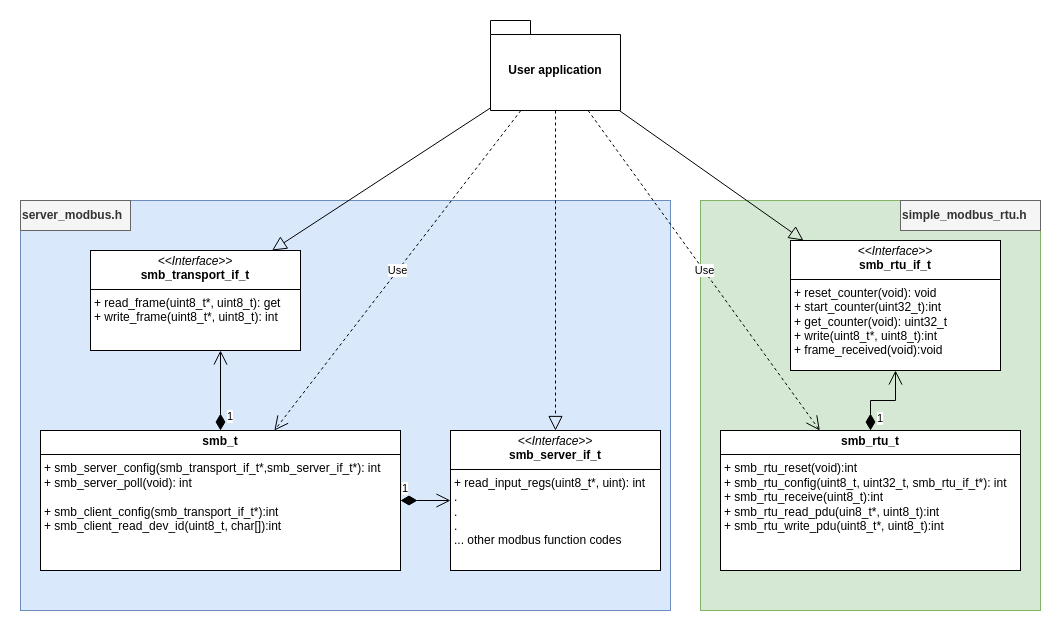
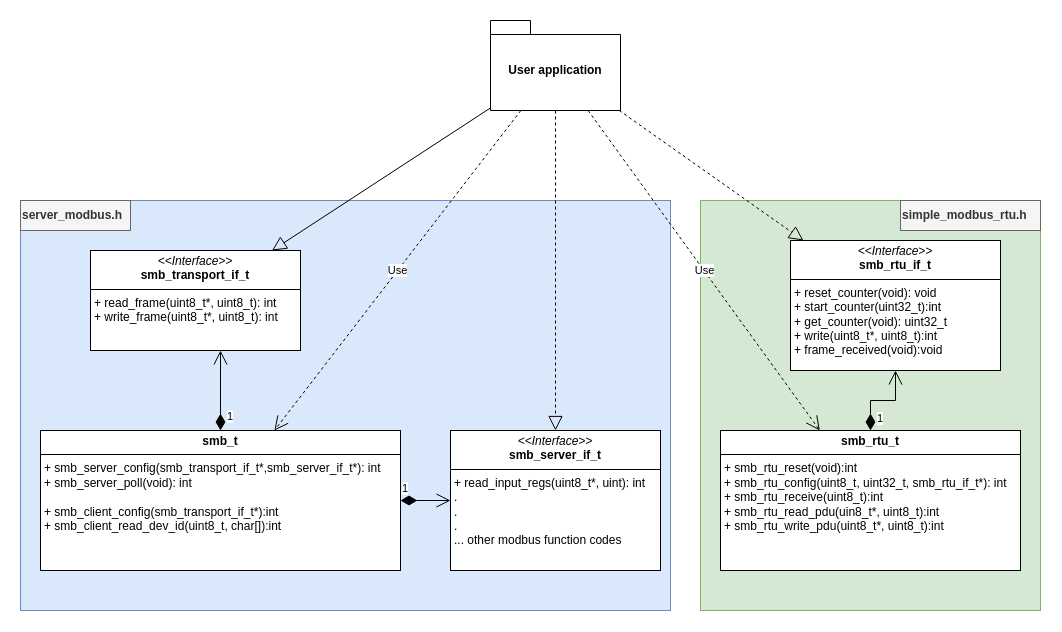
- <mxCell id="11" value="" style="endArrow=block;dashed=0;endFill=0;endSize=12;html=1;rounded=0;" parent="1" source="8" target="6" edge="1"><mxGeometry width="160" relative="1" as="geometry"><mxPoint x="547" y="350" as="sourcePoint" /><mxPoint x="553" y="480" as="targetPoint" /></mxGeometry></mxCell>
+ <mxCell id="11" value="" style="endArrow=block;dashed=1;endFill=0;endSize=12;html=1;rounded=0;" parent="1" source="8" target="6" edge="1"><mxGeometry width="160" relative="1" as="geometry"><mxPoint x="547" y="350" as="sourcePoint" /><mxPoint x="553" y="480" as="targetPoint" /></mxGeometry></mxCell>
- <mxCell id="5" value="&lt;p style=&quot;margin:0px;margin-top:4px;text-align:center;&quot;&gt;&lt;i&gt;&amp;lt;&amp;lt;Interface&amp;gt;&amp;gt;&lt;/i&gt;&lt;br&gt;&lt;b&gt;smb_transport_if_t&lt;/b&gt;&lt;/p&gt;&lt;hr size=&quot;1&quot; style=&quot;border-style:solid;&quot;&gt;&lt;p style=&quot;margin:0px;margin-left:4px;&quot;&gt;&lt;/p&gt;&lt;p style=&quot;margin:0px;margin-left:4px;&quot;&gt;+ read_frame(uint8_t*, uint8_t): get&lt;br&gt;+ write_frame(uint8_t*, uint8_t): int&lt;/p&gt;" style="verticalAlign=top;align=left;overflow=fill;html=1;whiteSpace=wrap;" parent="1" vertex="1"><mxGeometry x="90" y="250" width="210" height="100" as="geometry" /></mxCell>
+ <mxCell id="5" value="&lt;p style=&quot;margin:0px;margin-top:4px;text-align:center;&quot;&gt;&lt;i&gt;&amp;lt;&amp;lt;Interface&amp;gt;&amp;gt;&lt;/i&gt;&lt;br&gt;&lt;b&gt;smb_transport_if_t&lt;/b&gt;&lt;/p&gt;&lt;hr size=&quot;1&quot; style=&quot;border-style:solid;&quot;&gt;&lt;p style=&quot;margin:0px;margin-left:4px;&quot;&gt;&lt;/p&gt;&lt;p style=&quot;margin:0px;margin-left:4px;&quot;&gt;+ read_frame(uint8_t*, uint8_t): int&lt;br&gt;+ write_frame(uint8_t*, uint8_t): int&lt;/p&gt;" style="verticalAlign=top;align=left;overflow=fill;html=1;whiteSpace=wrap;" parent="1" vertex="1"><mxGeometry x="90" y="250" width="210" height="100" as="geometry" /></mxCell>
